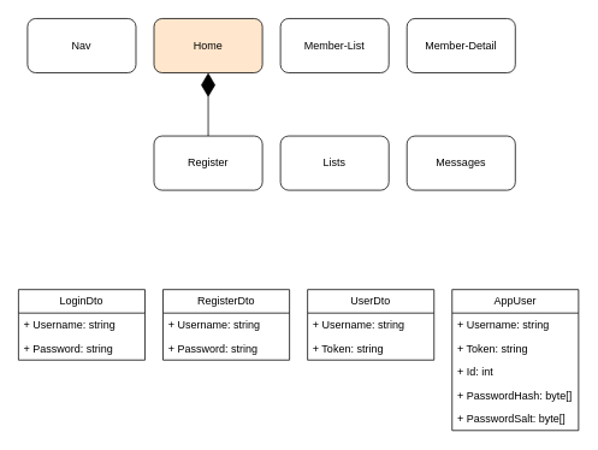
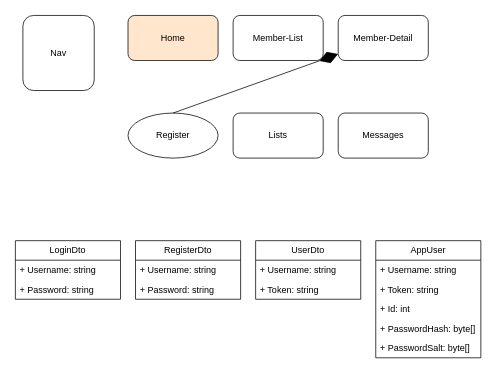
- <mxCell id="17" value="Nav" style="rounded=1;whiteSpace=wrap;html=1;" vertex="1" parent="1"><mxGeometry x="30" y="20" width="120" height="60" as="geometry" /></mxCell>
+ <mxCell id="17" value="Nav" style="rounded=1;whiteSpace=wrap;html=1;" vertex="1" parent="1"><mxGeometry x="30" y="20" width="95" height="100" as="geometry" /></mxCell>
- <mxCell id="20" value="" style="endArrow=diamondThin;endFill=1;endSize=24;html=1;rounded=0;entryX=0.5;entryY=1;entryDx=0;entryDy=0;exitX=0.5;exitY=0;exitDx=0;exitDy=0;" edge="1" parent="1" source="19" target="18"><mxGeometry width="160" relative="1" as="geometry"><mxPoint x="130" y="220" as="sourcePoint" /><mxPoint x="290" y="220" as="targetPoint" /></mxGeometry></mxCell>
+ <mxCell id="20" value="" style="endArrow=diamondThin;endFill=1;endSize=24;html=1;rounded=0;exitX=0.5;exitY=0;exitDx=0;exitDy=0;" edge="1" parent="1" source="19" target="22"><mxGeometry width="160" relative="1" as="geometry"><mxPoint x="130" y="220" as="sourcePoint" /><mxPoint x="290" y="220" as="targetPoint" /></mxGeometry></mxCell>
- <mxCell id="19" value="Register" style="rounded=1;whiteSpace=wrap;html=1;" vertex="1" parent="1"><mxGeometry x="170" y="150" width="120" height="60" as="geometry" /></mxCell>
+ <mxCell id="19" value="Register" style="ellipse;whiteSpace=wrap;html=1;" vertex="1" parent="1"><mxGeometry x="170" y="150" width="120" height="60" as="geometry" /></mxCell>
